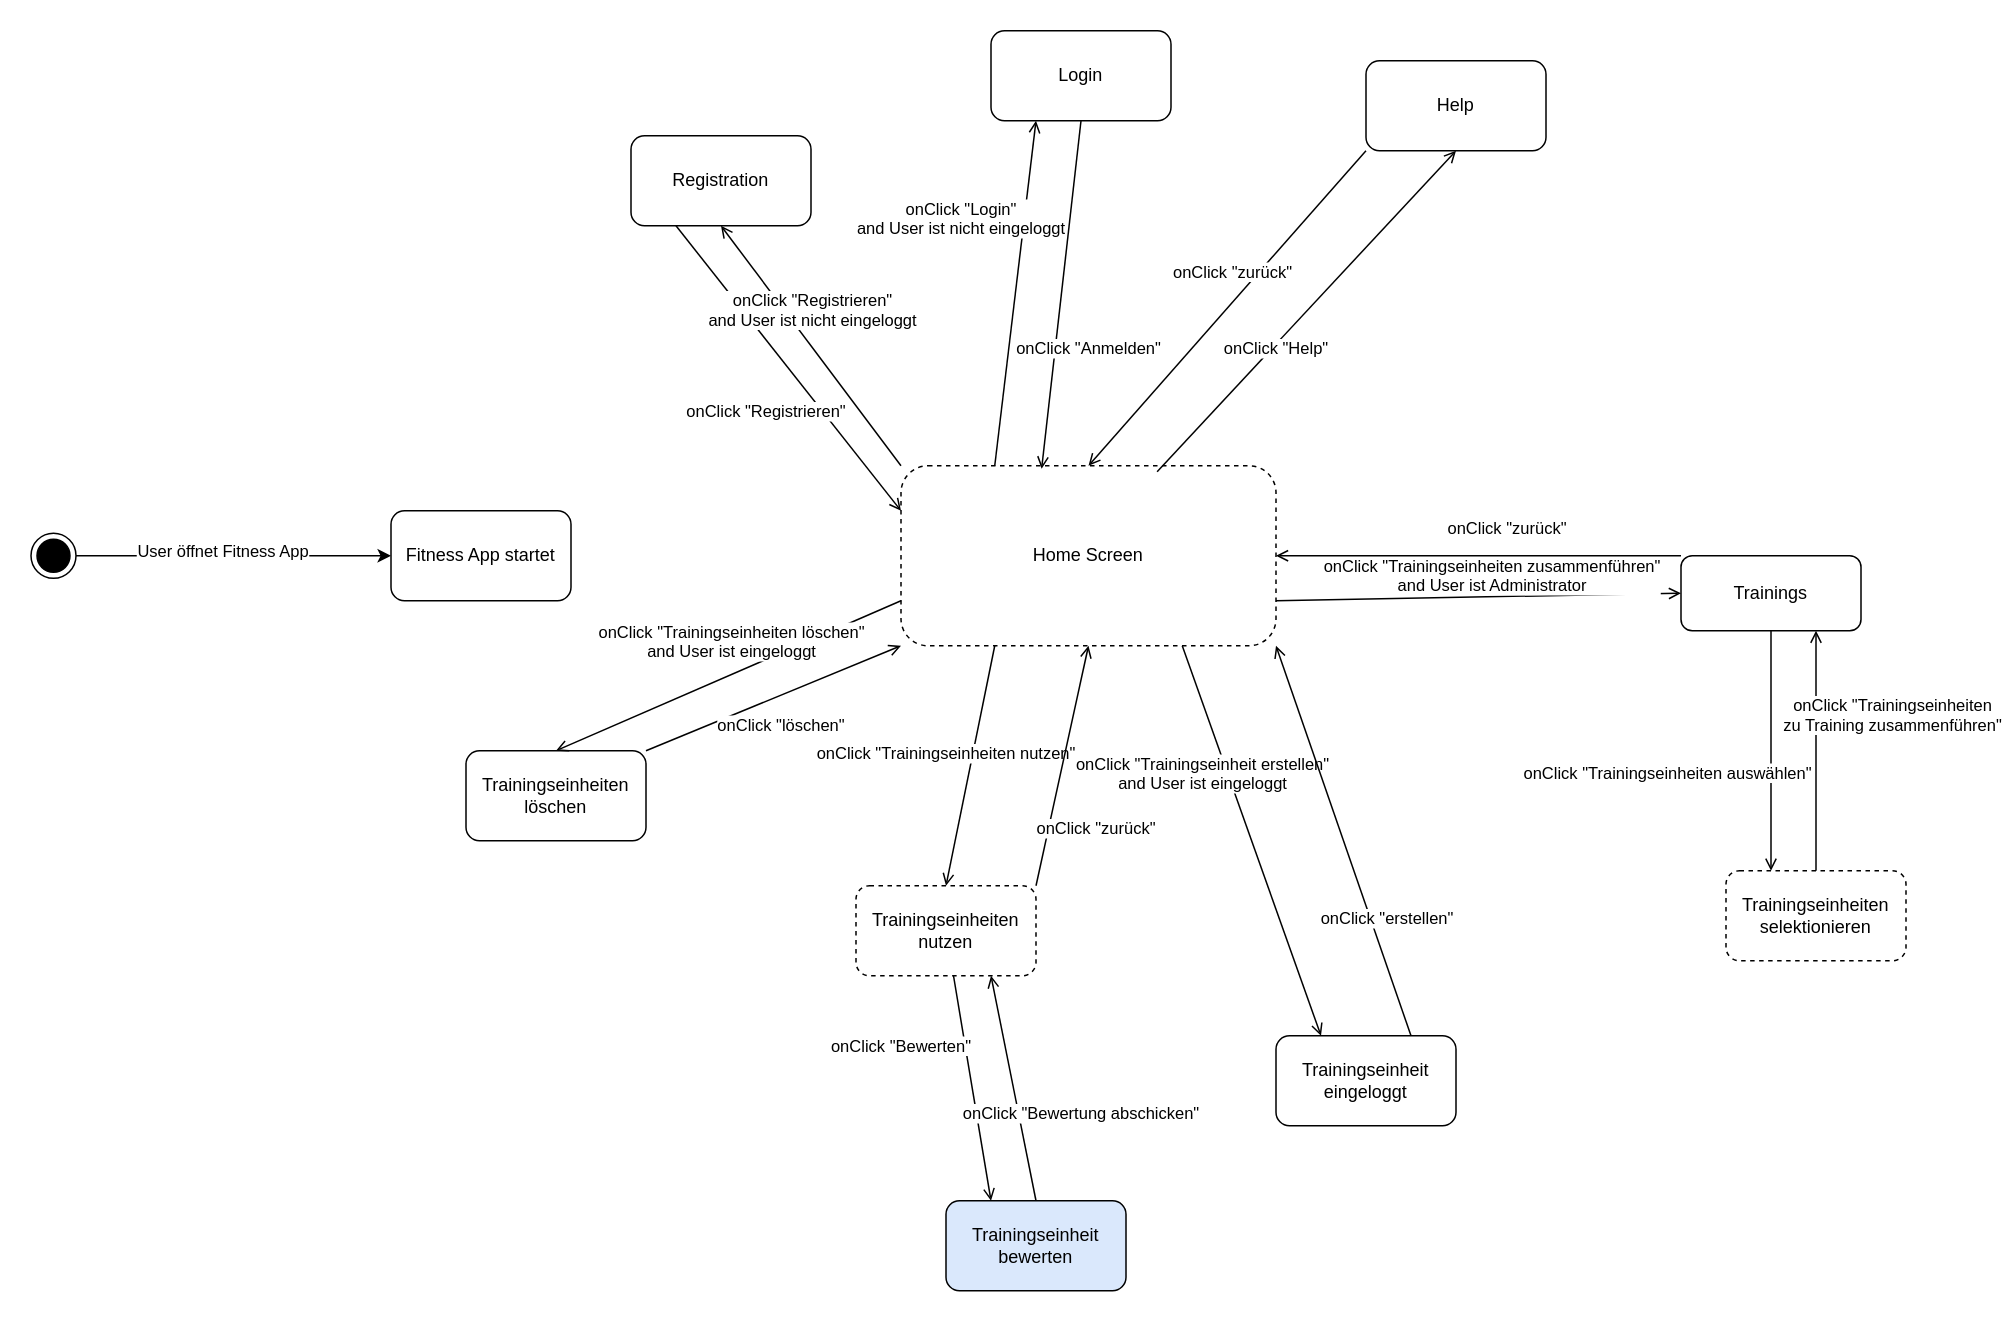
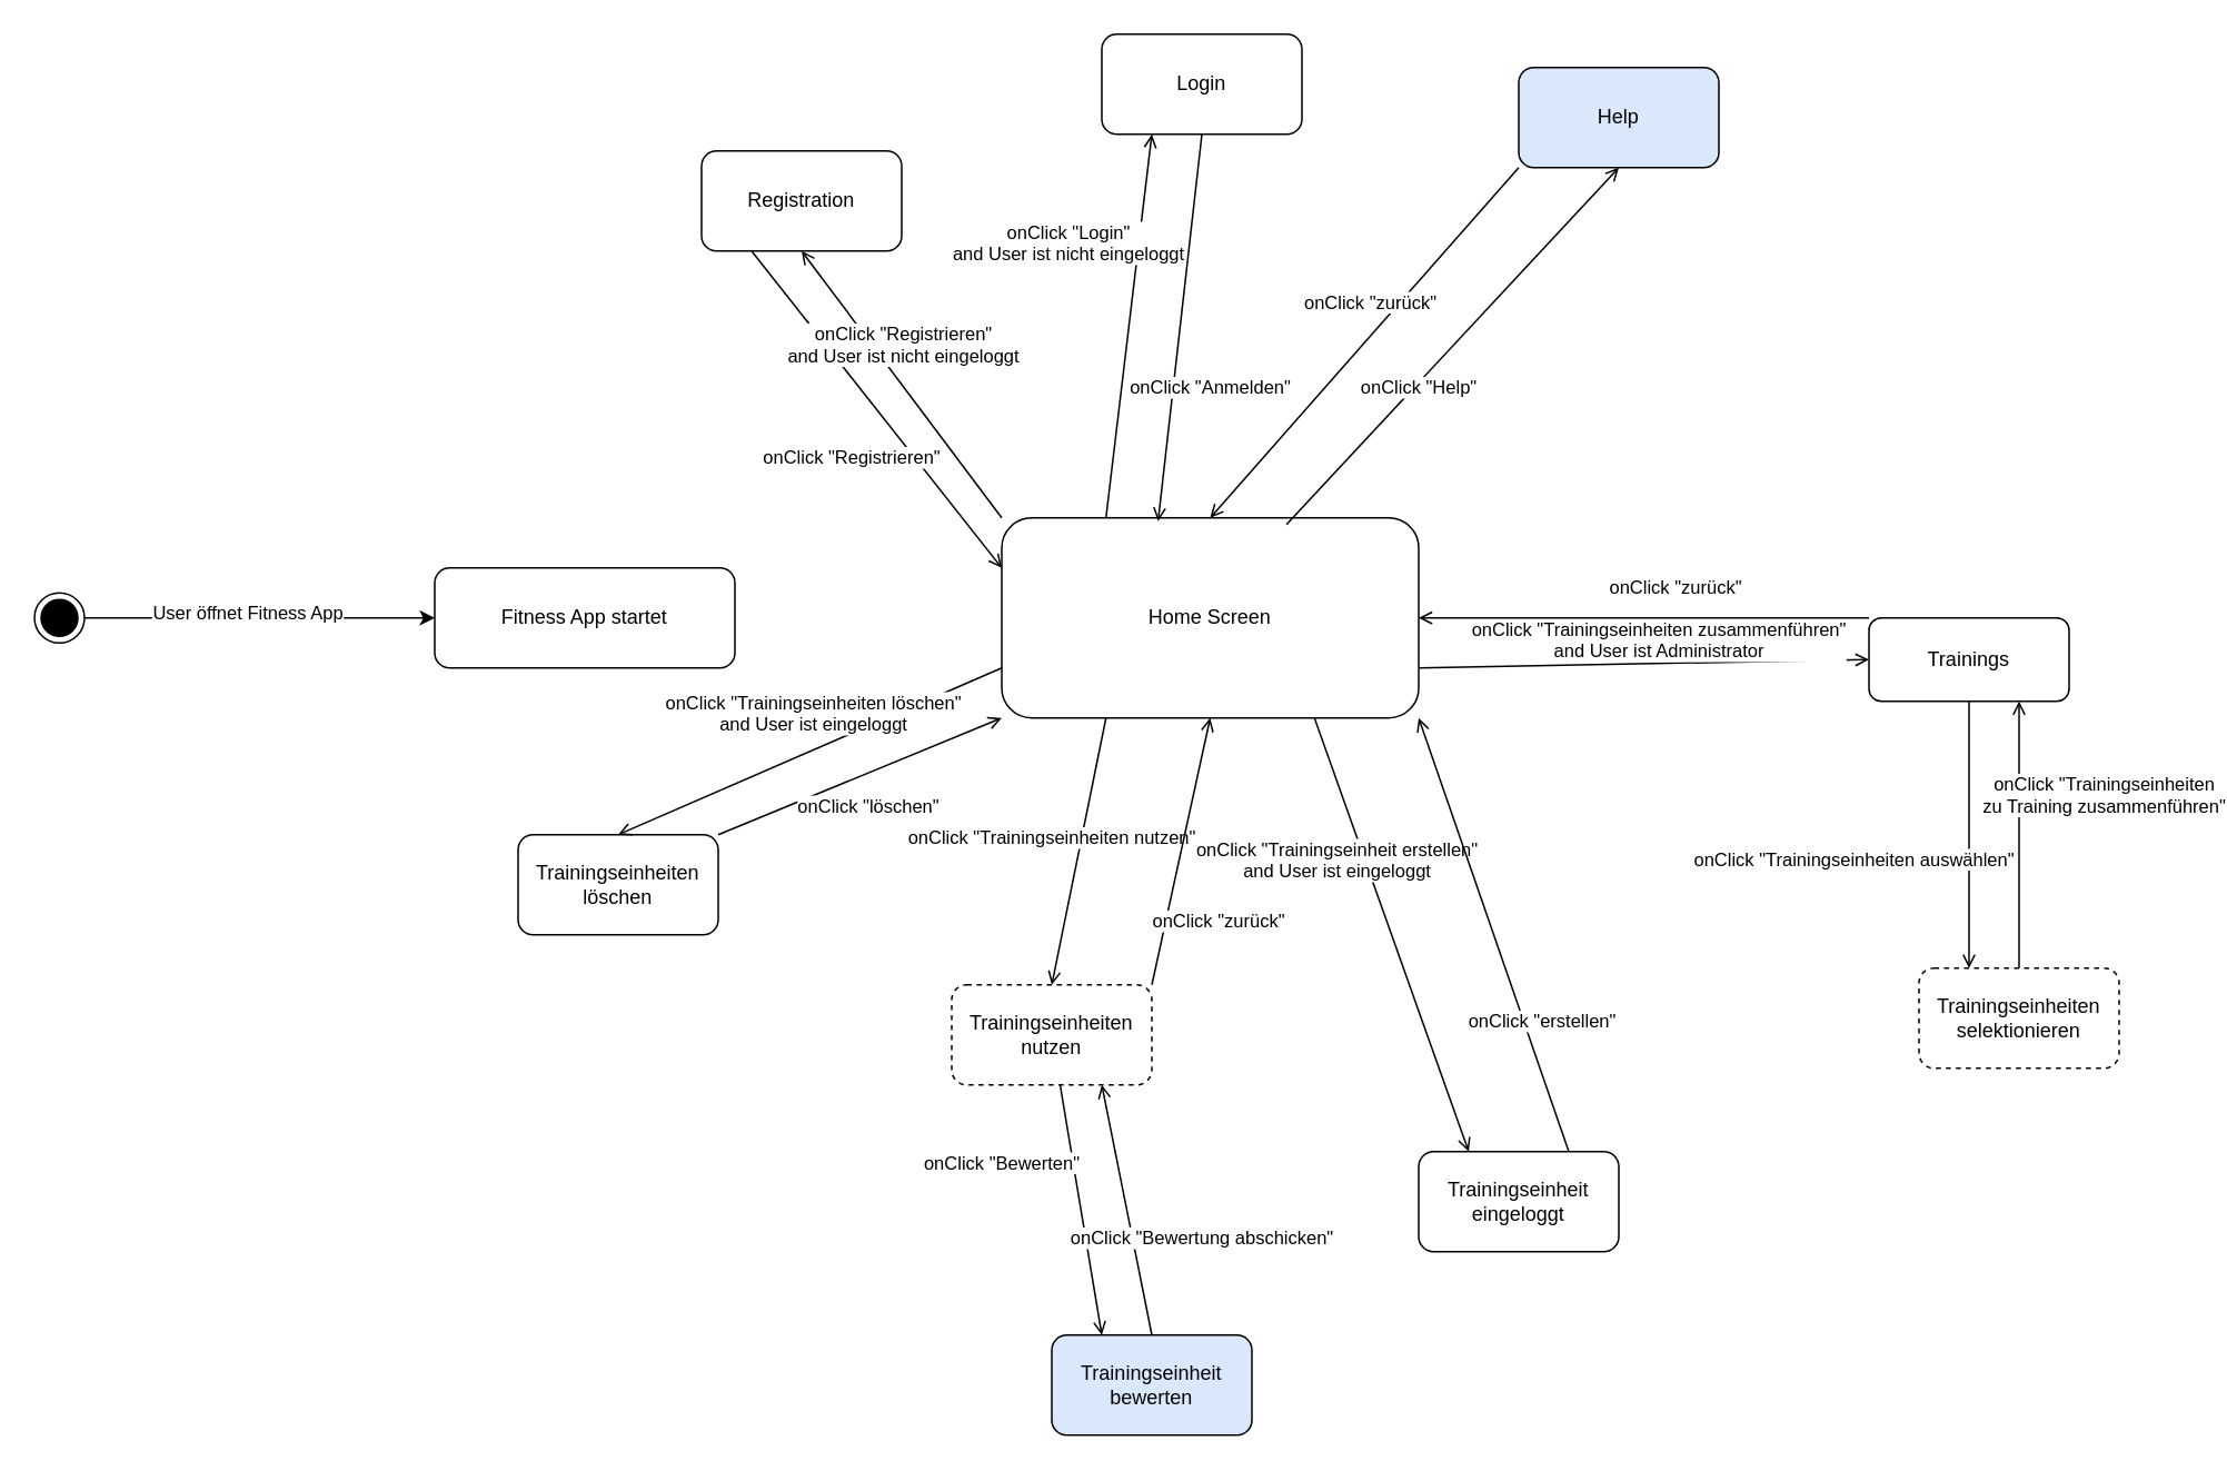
- <mxCell id="6" value="Help" style="rounded=1;whiteSpace=wrap;html=1;" parent="1" vertex="1"><mxGeometry x="910" y="40" width="120" height="60" as="geometry" /></mxCell>
+ <mxCell id="6" value="Help" style="rounded=1;whiteSpace=wrap;html=1;fillColor=#dae8fc;" parent="1" vertex="1"><mxGeometry x="910" y="40" width="120" height="60" as="geometry" /></mxCell>
- <mxCell id="51" value="Fitness App startet" style="rounded=1;whiteSpace=wrap;html=1;" vertex="1" parent="1"><mxGeometry x="260" y="340" width="120" height="60" as="geometry" /></mxCell>
+ <mxCell id="51" value="Fitness App startet" style="rounded=1;whiteSpace=wrap;html=1;" vertex="1" parent="1"><mxGeometry x="260" y="340" width="180" height="60" as="geometry" /></mxCell>
- <mxCell id="5" value="Home Screen" style="rounded=1;whiteSpace=wrap;html=1;dashed=1;" parent="1" vertex="1"><mxGeometry x="600" y="310" width="250" height="120" as="geometry" /></mxCell>
+ <mxCell id="5" value="Home Screen" style="rounded=1;whiteSpace=wrap;html=1;" parent="1" vertex="1"><mxGeometry x="600" y="310" width="250" height="120" as="geometry" /></mxCell>
